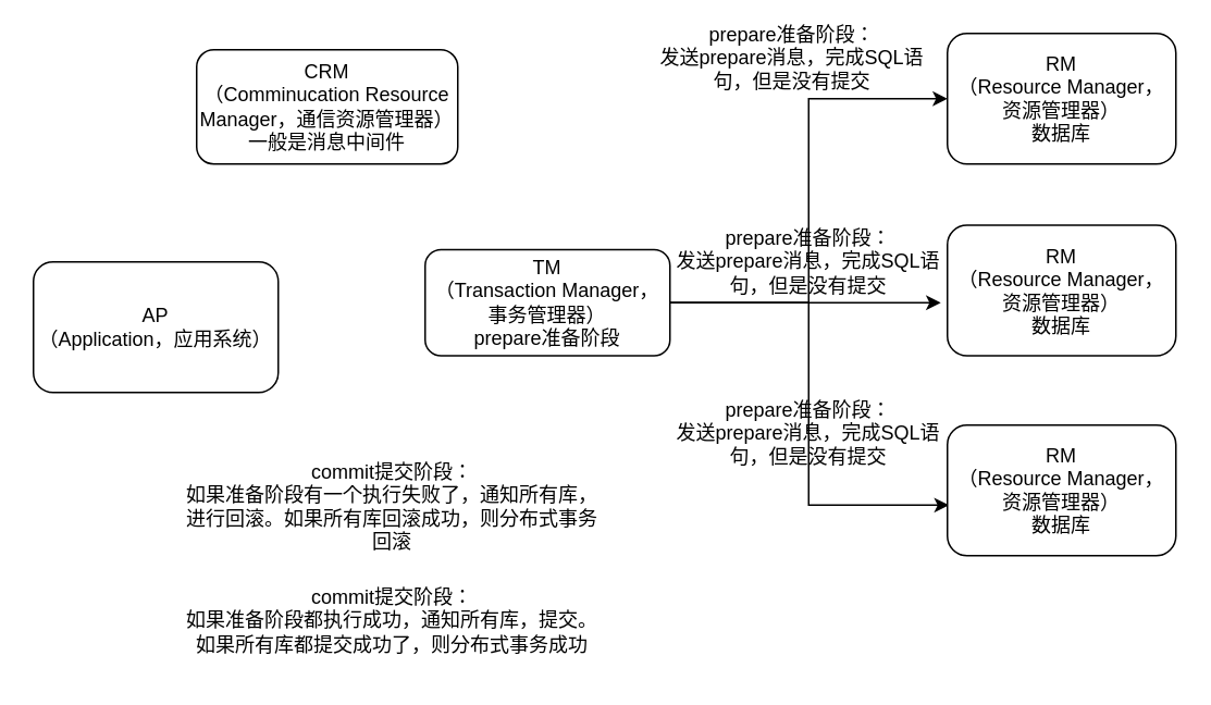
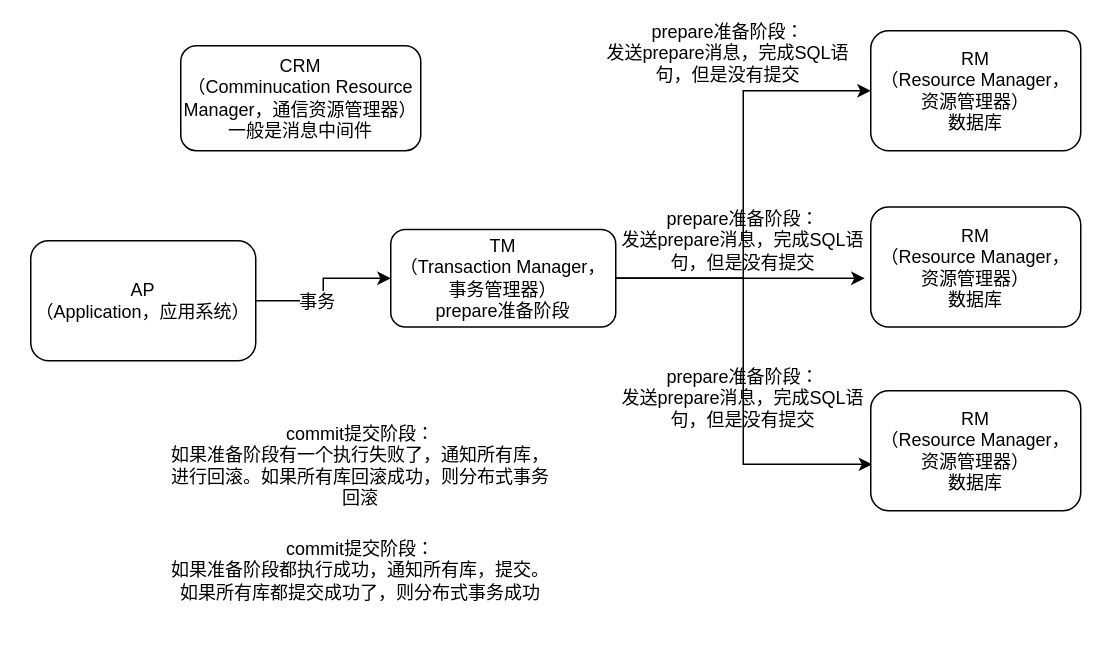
+ <mxCell id="2" style="edgeStyle=orthogonalEdgeStyle;rounded=0;orthogonalLoop=1;jettySize=auto;html=1;entryX=0;entryY=0.5;entryDx=0;entryDy=0;" edge="1" parent="1" source="4" target="8"><mxGeometry relative="1" as="geometry" /></mxCell>
+ <mxCell id="3" value="事务" style="text;html=1;resizable=0;points=[];align=center;verticalAlign=middle;labelBackgroundColor=#ffffff;" vertex="1" connectable="0" parent="2"><mxGeometry x="-0.244" relative="1" as="geometry"><mxPoint as="offset" /></mxGeometry></mxCell>
